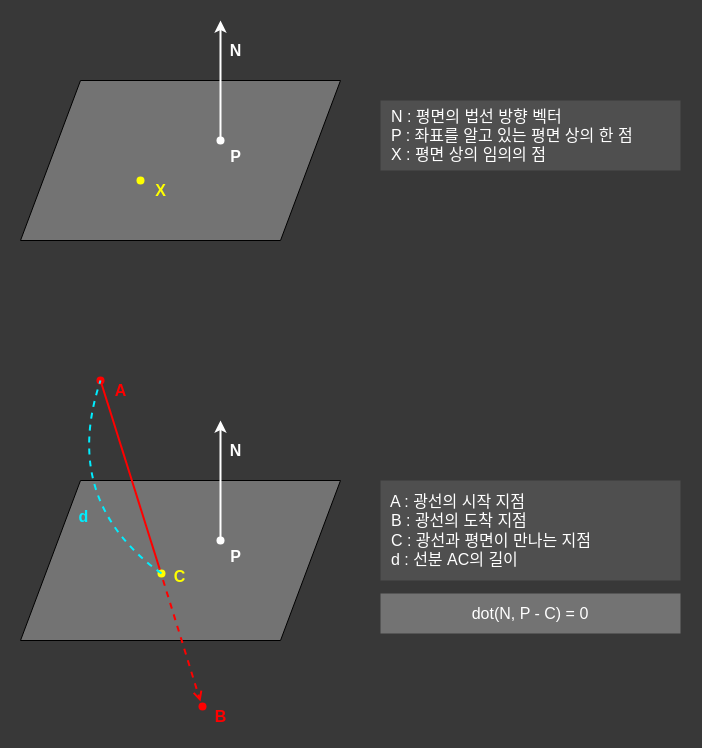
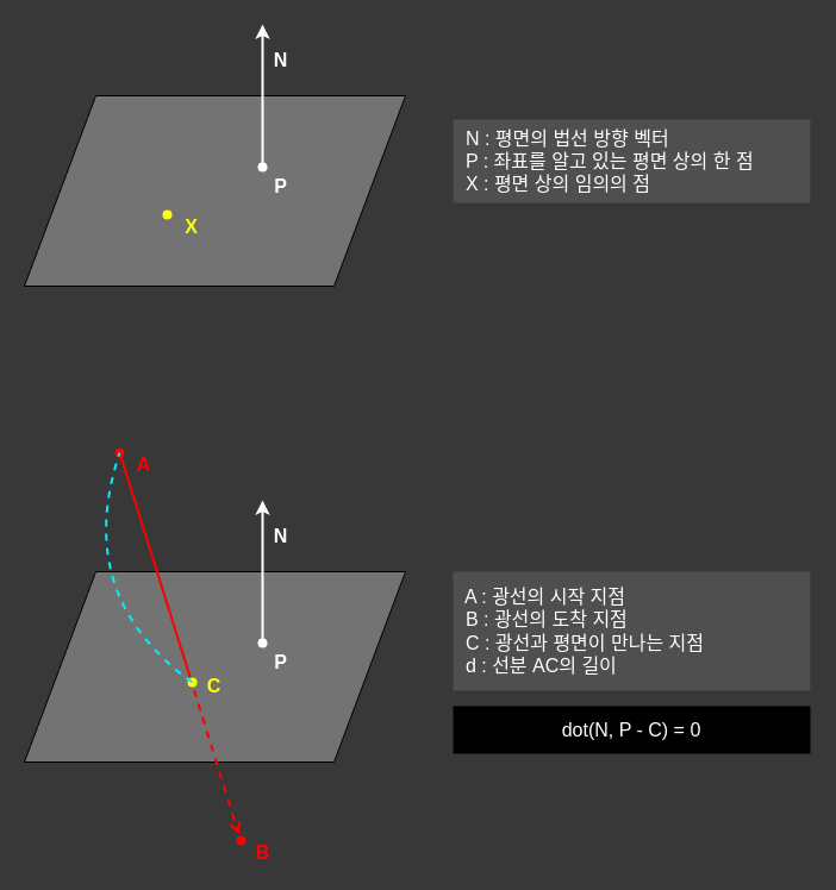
- <mxCell id="26" value="d" style="text;html=1;align=center;verticalAlign=middle;resizable=0;points=[];autosize=1;strokeColor=none;fillColor=none;fontSize=16;fontStyle=1;fontColor=#00EEFF;" vertex="1" parent="1"><mxGeometry x="63" y="505.5" width="40" height="20" as="geometry" /></mxCell>
- <mxCell id="24" value="dot(N, P - C) = 0" style="rounded=0;whiteSpace=wrap;html=1;fontSize=16;fontColor=#FFFFFF;strokeColor=none;strokeWidth=2;fillColor=#737373;align=center;" vertex="1" parent="1"><mxGeometry x="380" y="593" width="300" height="40" as="geometry" /></mxCell>
+ <mxCell id="24" value="dot(N, P - C) = 0" style="rounded=0;whiteSpace=wrap;html=1;fontSize=16;fontColor=#FFFFFF;strokeColor=none;strokeWidth=2;fillColor=#000000;align=center;" vertex="1" parent="1"><mxGeometry x="380" y="593" width="300" height="40" as="geometry" /></mxCell>
